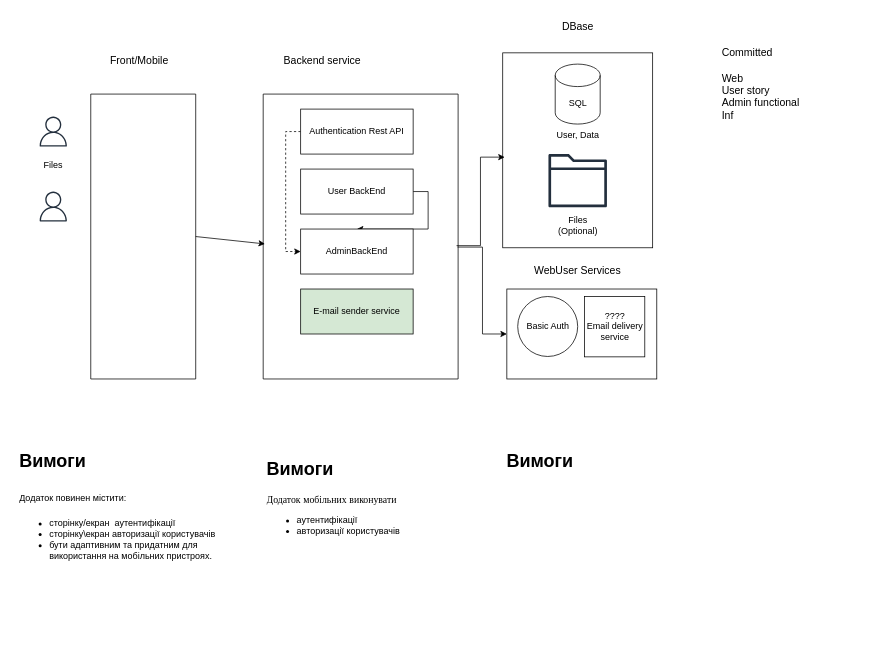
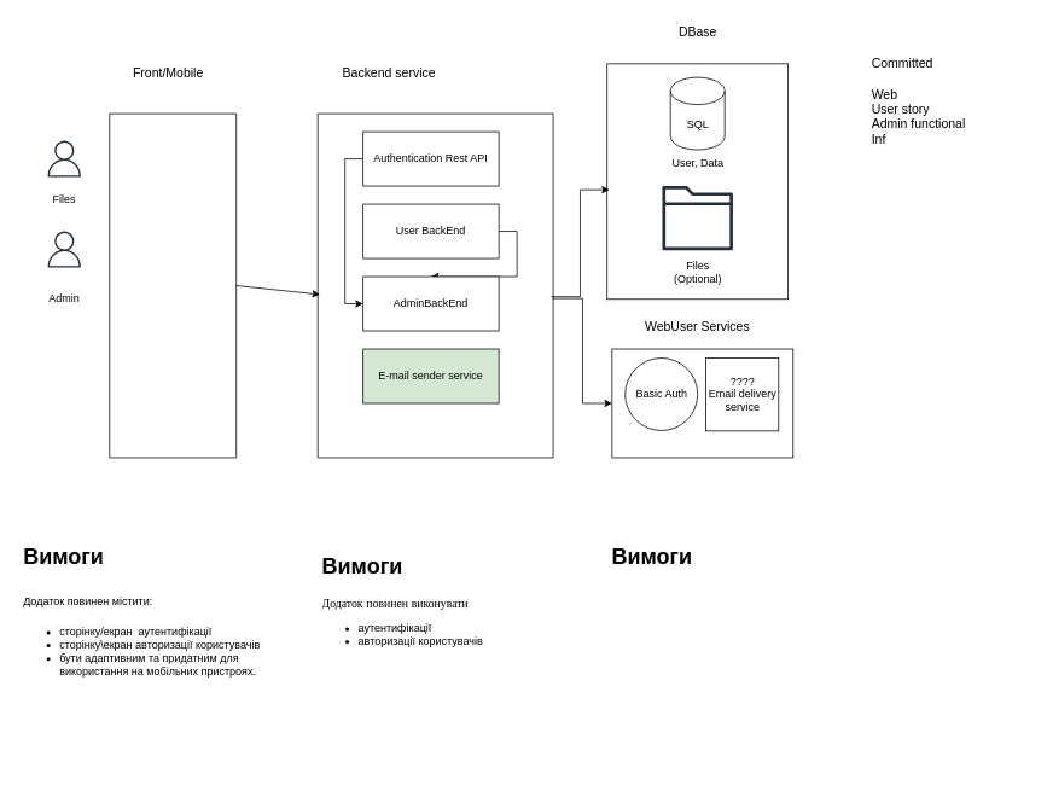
- <mxCell id="12" style="edgeStyle=orthogonalEdgeStyle;rounded=0;orthogonalLoop=1;jettySize=auto;html=1;exitX=0;exitY=0.5;exitDx=0;exitDy=0;entryX=0;entryY=0.5;entryDx=0;entryDy=0;dashed=1;" parent="11" source="13" target="16" edge="1"><mxGeometry relative="1" as="geometry" /></mxCell>
+ <mxCell id="12" style="edgeStyle=orthogonalEdgeStyle;rounded=0;orthogonalLoop=1;jettySize=auto;html=1;exitX=0;exitY=0.5;exitDx=0;exitDy=0;entryX=0;entryY=0.5;entryDx=0;entryDy=0;" parent="11" source="13" target="16" edge="1"><mxGeometry relative="1" as="geometry" /></mxCell>
+ <mxCell id="9" value="Admin" style="text;html=1;strokeColor=none;fillColor=none;align=center;verticalAlign=middle;whiteSpace=wrap;rounded=0;" parent="1" vertex="1"><mxGeometry x="40" y="315" width="60" height="30" as="geometry" /></mxCell>
- <mxCell id="24" value="&lt;h1&gt;Вимоги&lt;/h1&gt;&lt;p style=&quot;margin: 0px; font-style: normal; font-variant-caps: normal; font-stretch: normal; font-size: 13px; line-height: normal; font-family: &amp;quot;Helvetica Neue&amp;quot;; font-size-adjust: none; font-kerning: auto; font-variant-alternates: normal; font-variant-ligatures: normal; font-variant-numeric: normal; font-variant-east-asian: normal; font-variant-position: normal; font-feature-settings: normal; font-optical-sizing: auto; font-variation-settings: normal;&quot;&gt;Додаток мобільних виконувати&amp;nbsp;&lt;/p&gt;&lt;p style=&quot;margin: 0px; font-style: normal; font-variant-caps: normal; font-stretch: normal; font-size: 13px; line-height: normal; font-family: &amp;quot;Helvetica Neue&amp;quot;; font-size-adjust: none; font-kerning: auto; font-variant-alternates: normal; font-variant-ligatures: normal; font-variant-numeric: normal; font-variant-east-asian: normal; font-variant-position: normal; font-feature-settings: normal; font-optical-sizing: auto; font-variation-settings: normal;&quot;&gt;&lt;/p&gt;&lt;ul&gt;&lt;li&gt;аутентифікації&lt;br&gt;&lt;/li&gt;&lt;li&gt;авторизації користувачів&amp;nbsp;&lt;br&gt;&lt;/li&gt;&lt;/ul&gt;&lt;p&gt;&lt;/p&gt;" style="text;html=1;strokeColor=none;fillColor=none;spacing=5;spacingTop=-20;whiteSpace=wrap;overflow=hidden;rounded=0;" parent="1" vertex="1"><mxGeometry x="350" y="605" width="210" height="240" as="geometry" /></mxCell>
+ <mxCell id="24" value="&lt;h1&gt;Вимоги&lt;/h1&gt;&lt;p style=&quot;margin: 0px; font-style: normal; font-variant-caps: normal; font-stretch: normal; font-size: 13px; line-height: normal; font-family: &amp;quot;Helvetica Neue&amp;quot;; font-size-adjust: none; font-kerning: auto; font-variant-alternates: normal; font-variant-ligatures: normal; font-variant-numeric: normal; font-variant-east-asian: normal; font-variant-position: normal; font-feature-settings: normal; font-optical-sizing: auto; font-variation-settings: normal;&quot;&gt;Додаток повинен виконувати&amp;nbsp;&lt;/p&gt;&lt;p style=&quot;margin: 0px; font-style: normal; font-variant-caps: normal; font-stretch: normal; font-size: 13px; line-height: normal; font-family: &amp;quot;Helvetica Neue&amp;quot;; font-size-adjust: none; font-kerning: auto; font-variant-alternates: normal; font-variant-ligatures: normal; font-variant-numeric: normal; font-variant-east-asian: normal; font-variant-position: normal; font-feature-settings: normal; font-optical-sizing: auto; font-variation-settings: normal;&quot;&gt;&lt;/p&gt;&lt;ul&gt;&lt;li&gt;аутентифікації&lt;br&gt;&lt;/li&gt;&lt;li&gt;авторизації користувачів&amp;nbsp;&lt;br&gt;&lt;/li&gt;&lt;/ul&gt;&lt;p&gt;&lt;/p&gt;" style="text;html=1;strokeColor=none;fillColor=none;spacing=5;spacingTop=-20;whiteSpace=wrap;overflow=hidden;rounded=0;" parent="1" vertex="1"><mxGeometry x="350" y="605" width="210" height="240" as="geometry" /></mxCell>
